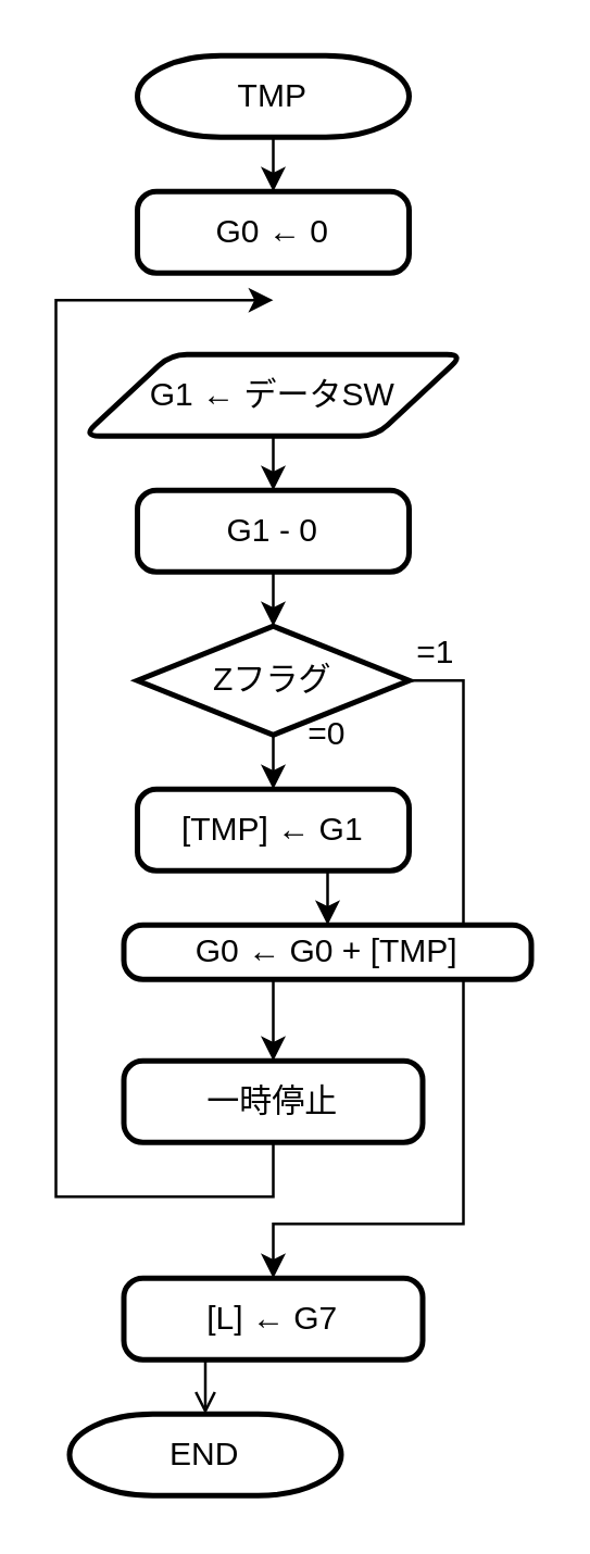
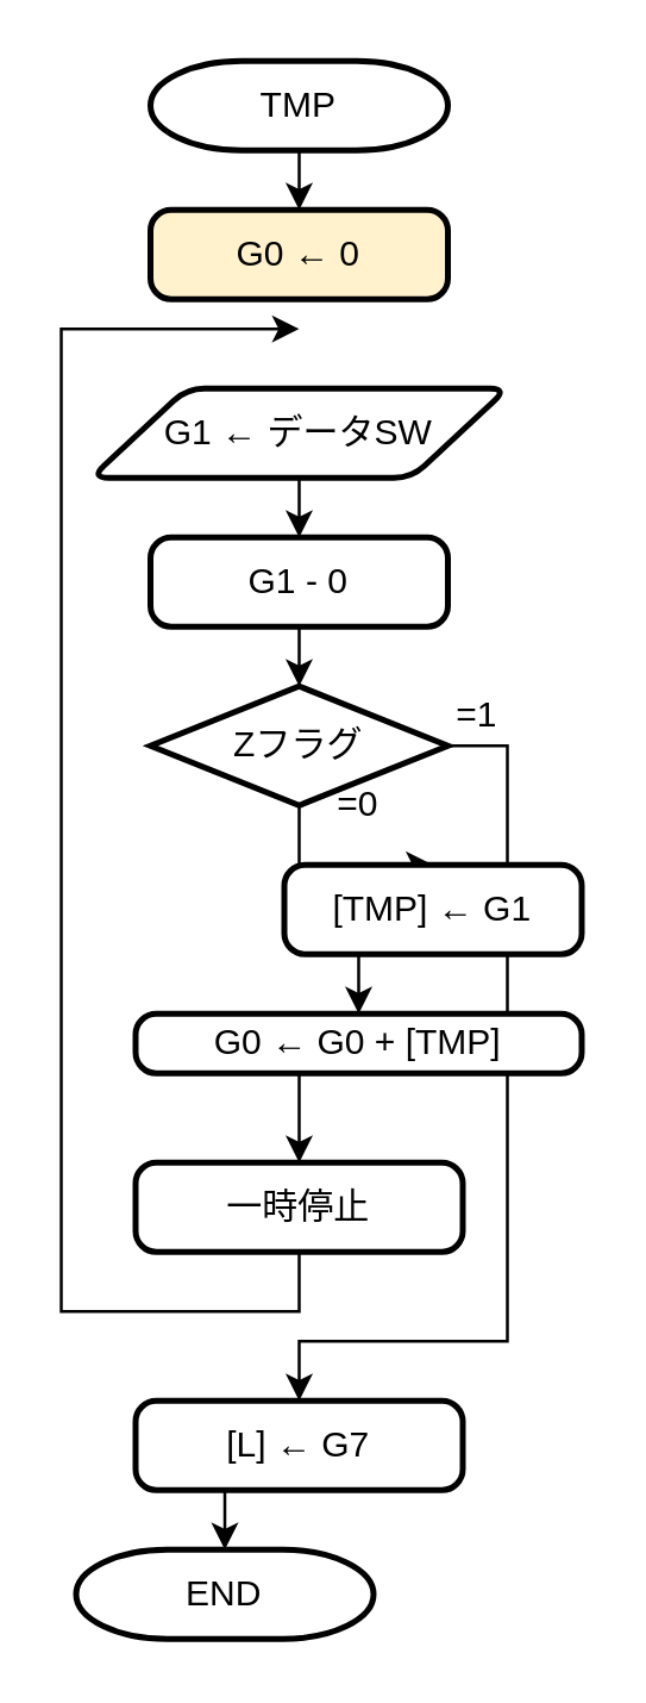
- <mxCell id="4" value="G0 ← 0" style="rounded=1;whiteSpace=wrap;html=1;absoluteArcSize=1;arcSize=14;strokeWidth=2;" vertex="1" parent="1"><mxGeometry x="50" y="70" width="100" height="30" as="geometry" /></mxCell>
+ <mxCell id="4" value="G0 ← 0" style="rounded=1;whiteSpace=wrap;html=1;absoluteArcSize=1;arcSize=14;strokeWidth=2;fillColor=#fff2cc;" vertex="1" parent="1"><mxGeometry x="50" y="70" width="100" height="30" as="geometry" /></mxCell>
- <mxCell id="13" value="[TMP] ← G1" style="rounded=1;whiteSpace=wrap;html=1;absoluteArcSize=1;arcSize=14;strokeWidth=2;" vertex="1" parent="1"><mxGeometry x="50" y="290" width="100" height="30" as="geometry" /></mxCell>
+ <mxCell id="13" value="[TMP] ← G1" style="rounded=1;whiteSpace=wrap;html=1;absoluteArcSize=1;arcSize=14;strokeWidth=2;" vertex="1" parent="1"><mxGeometry x="95" y="290" width="100" height="30" as="geometry" /></mxCell>
- <mxCell id="18" style="edgeStyle=orthogonalEdgeStyle;rounded=0;orthogonalLoop=1;jettySize=auto;html=1;exitX=0.5;exitY=1;exitDx=0;exitDy=0;entryX=0.5;entryY=0;entryDx=0;entryDy=0;entryPerimeter=0;endArrow=open;" edge="1" parent="1" source="19" target="20"><mxGeometry relative="1" as="geometry" /></mxCell>
+ <mxCell id="18" style="edgeStyle=orthogonalEdgeStyle;rounded=0;orthogonalLoop=1;jettySize=auto;html=1;exitX=0.5;exitY=1;exitDx=0;exitDy=0;entryX=0.5;entryY=0;entryDx=0;entryDy=0;entryPerimeter=0;" edge="1" parent="1" source="19" target="20"><mxGeometry relative="1" as="geometry" /></mxCell>
